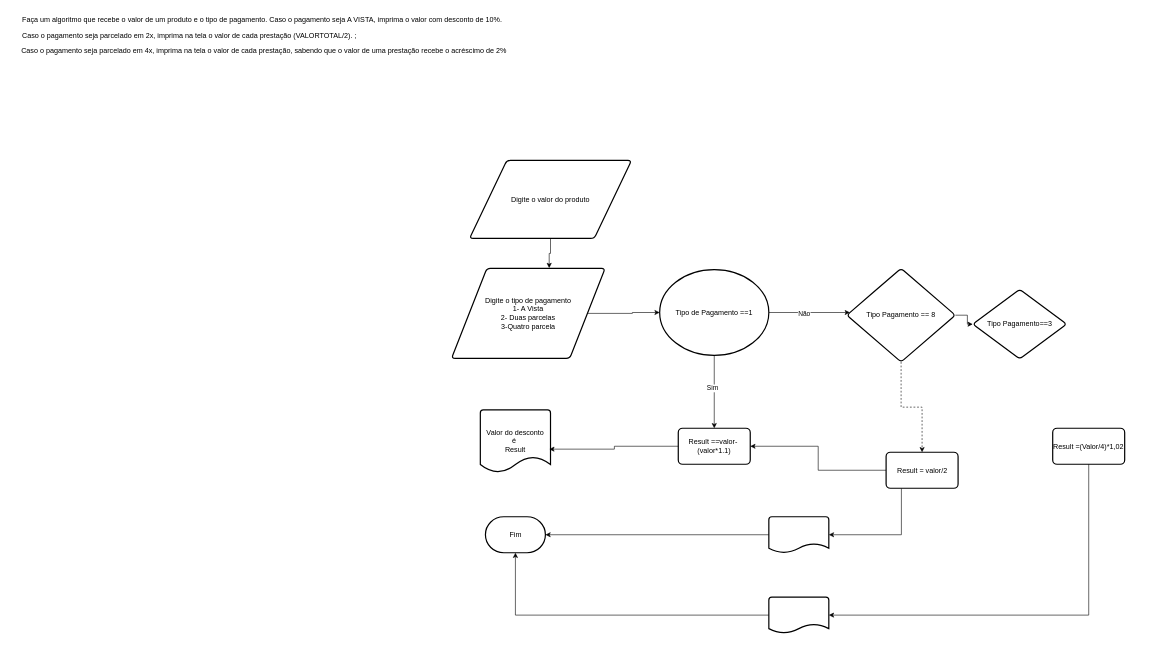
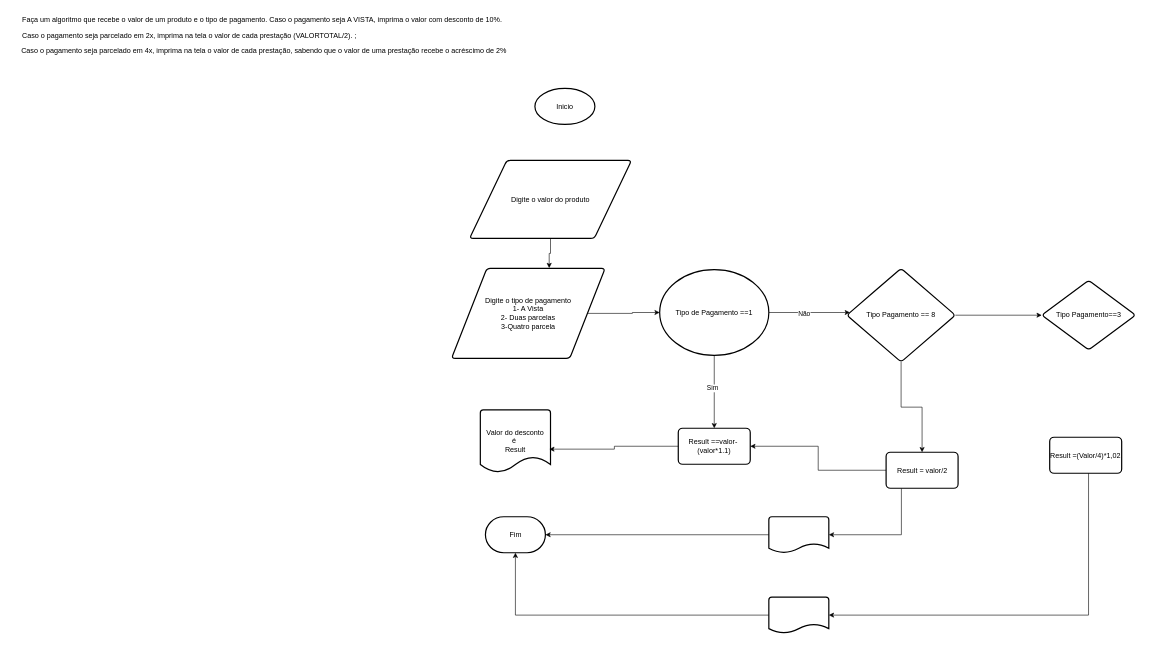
+ <mxCell id="2" value="Inicio" style="strokeWidth=2;html=1;shape=mxgraph.flowchart.start_1;whiteSpace=wrap;" parent="1" vertex="1"><mxGeometry x="891" y="147" width="100" height="60" as="geometry" /></mxCell>
- <mxCell id="19" value="Tipo Pagamento==3" style="rhombus;whiteSpace=wrap;html=1;strokeWidth=2;rounded=1;arcSize=12;" parent="1" vertex="1"><mxGeometry x="1621" y="482" width="156.5" height="116" as="geometry" /></mxCell>
+ <mxCell id="19" value="Tipo Pagamento==3" style="rhombus;whiteSpace=wrap;html=1;strokeWidth=2;rounded=1;arcSize=12;" parent="1" vertex="1"><mxGeometry x="1736" y="467" width="156.5" height="116" as="geometry" /></mxCell>
- <mxCell id="17" value="" style="edgeStyle=orthogonalEdgeStyle;rounded=0;orthogonalLoop=1;jettySize=auto;html=1;dashed=1;" parent="1" source="18" target="22" edge="1"><mxGeometry relative="1" as="geometry" /></mxCell>
+ <mxCell id="17" value="" style="edgeStyle=orthogonalEdgeStyle;rounded=0;orthogonalLoop=1;jettySize=auto;html=1;" parent="1" source="18" target="22" edge="1"><mxGeometry relative="1" as="geometry" /></mxCell>
- <mxCell id="23" value="Result =(Valor/4)*1,02" style="whiteSpace=wrap;html=1;strokeWidth=2;rounded=1;arcSize=12;" parent="1" vertex="1"><mxGeometry x="1754.25" y="713.5" width="120" height="60" as="geometry" /></mxCell>
+ <mxCell id="23" value="Result =(Valor/4)*1,02" style="whiteSpace=wrap;html=1;strokeWidth=2;rounded=1;arcSize=12;" parent="1" vertex="1"><mxGeometry x="1749.25" y="728.5" width="120" height="60" as="geometry" /></mxCell>
